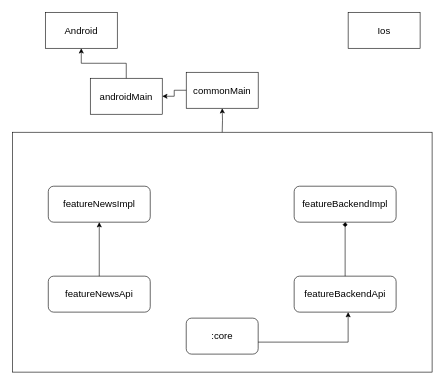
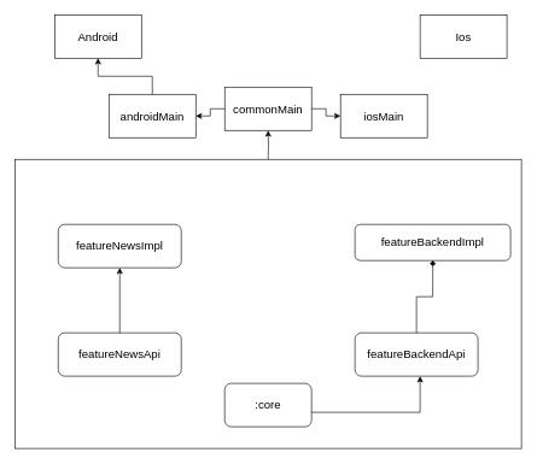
+ <mxCell id="19" value="" style="endArrow=classic;html=1;rounded=0;fontSize=16;edgeStyle=orthogonalEdgeStyle;entryX=0;entryY=0.5;entryDx=0;entryDy=0;exitX=1;exitY=0.5;exitDx=0;exitDy=0;" edge="1" parent="1" source="13" target="15"><mxGeometry width="50" height="50" relative="1" as="geometry"><mxPoint x="340" y="280" as="sourcePoint" /><mxPoint x="390" y="230" as="targetPoint" /></mxGeometry></mxCell>
+ <mxCell id="15" value="iosMain" style="rounded=0;whiteSpace=wrap;html=1;fontSize=16;align=center;" vertex="1" parent="1"><mxGeometry x="470" y="130" width="120" height="60" as="geometry" /></mxCell>
- <mxCell id="5" value="featureBackendImpl" style="rounded=1;whiteSpace=wrap;html=1;fontSize=16;align=center;" vertex="1" parent="1"><mxGeometry x="490" y="310" width="170" height="60" as="geometry" /></mxCell>
+ <mxCell id="5" value="featureBackendImpl" style="rounded=1;whiteSpace=wrap;html=1;fontSize=16;align=center;" vertex="1" parent="1"><mxGeometry x="490" y="310" width="215" height="50" as="geometry" /></mxCell>
